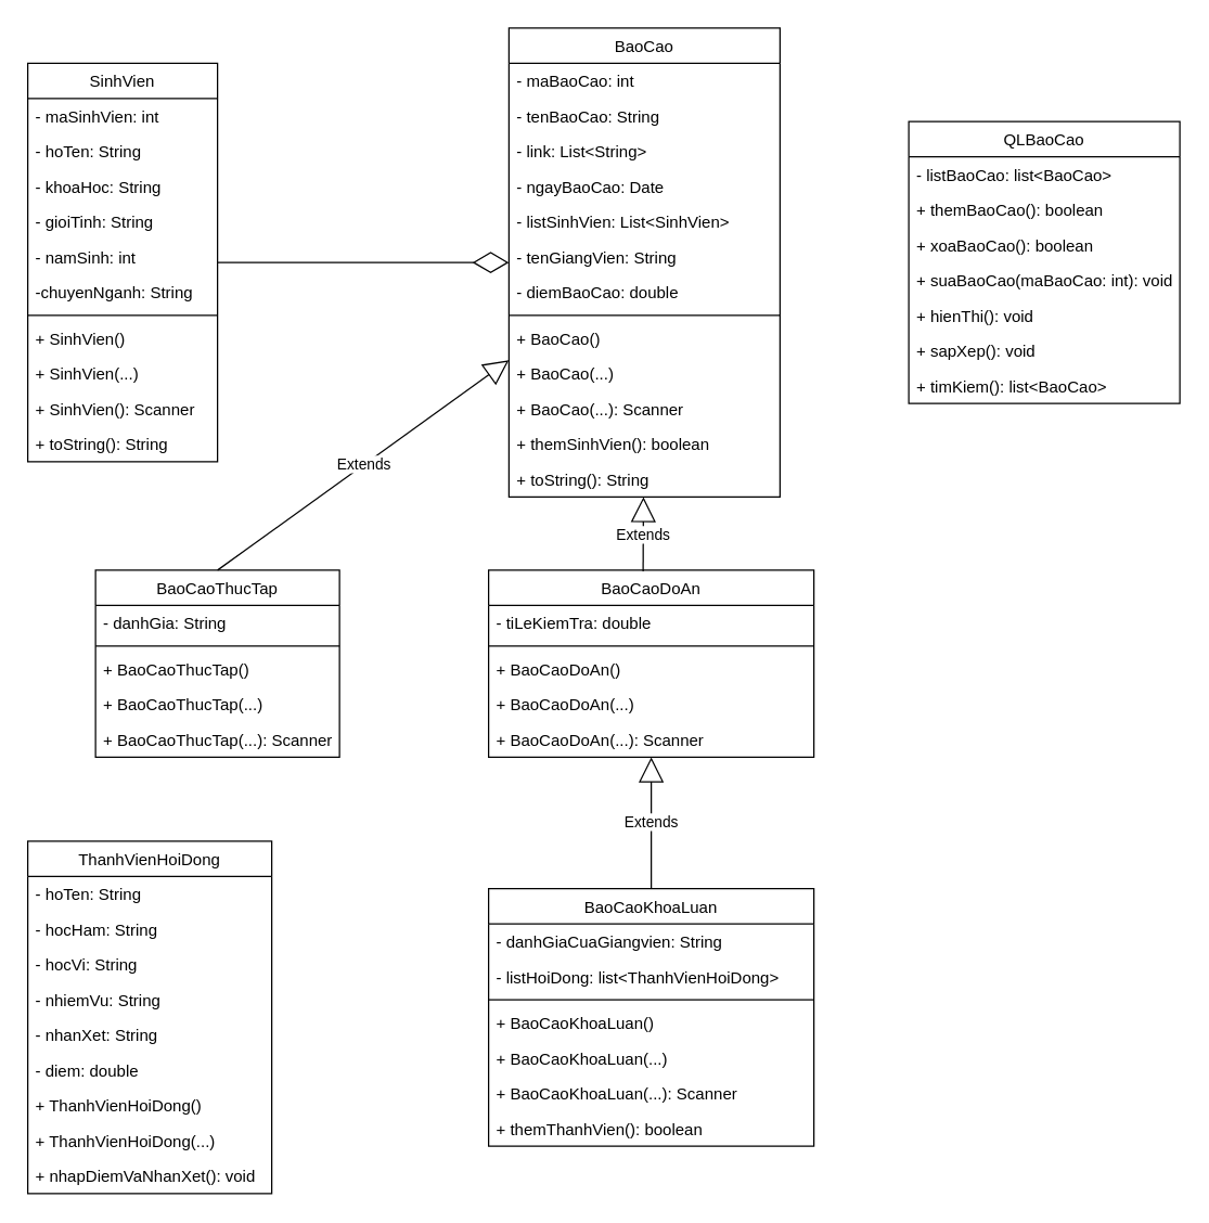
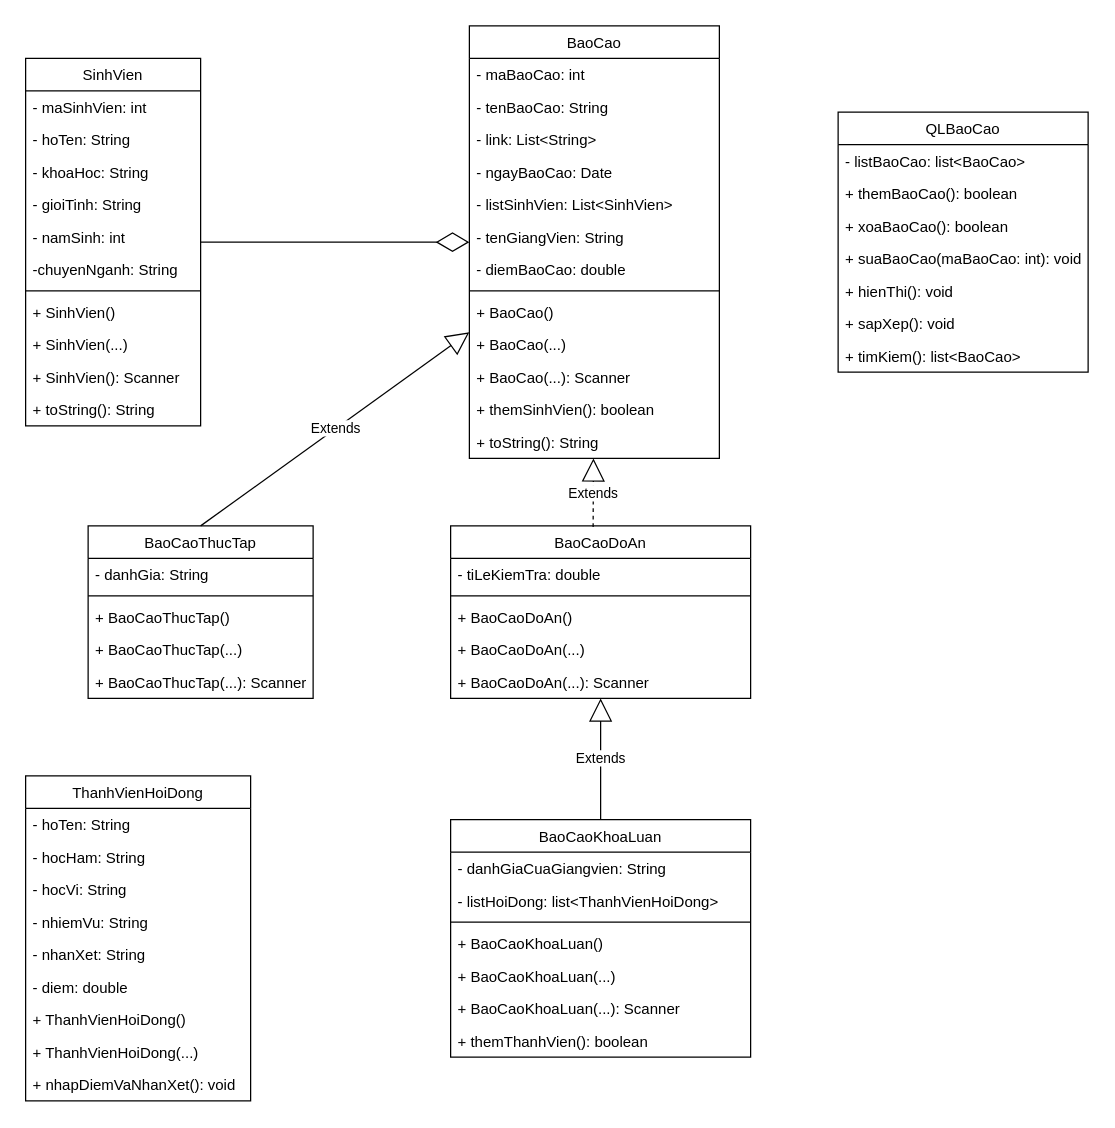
- <mxCell id="60" value="Extends" style="endArrow=block;endSize=16;endFill=0;html=1;exitX=0.475;exitY=0.007;exitDx=0;exitDy=0;exitPerimeter=0;" edge="1" parent="1" source="34" target="14"><mxGeometry width="160" relative="1" as="geometry"><mxPoint x="350" y="230" as="sourcePoint" /><mxPoint x="510" y="230" as="targetPoint" /></mxGeometry></mxCell>
+ <mxCell id="60" value="Extends" style="endArrow=block;endSize=16;endFill=0;html=1;exitX=0.475;exitY=0.007;exitDx=0;exitDy=0;exitPerimeter=0;dashed=1;" edge="1" parent="1" source="34" target="14"><mxGeometry width="160" relative="1" as="geometry"><mxPoint x="350" y="230" as="sourcePoint" /><mxPoint x="510" y="230" as="targetPoint" /></mxGeometry></mxCell>
